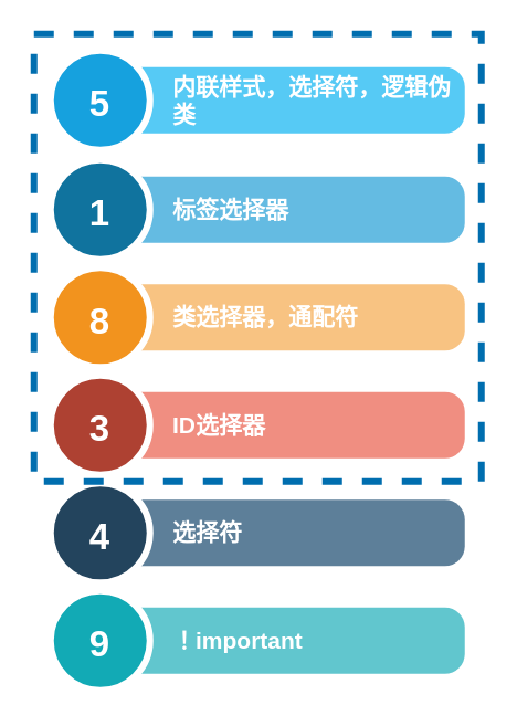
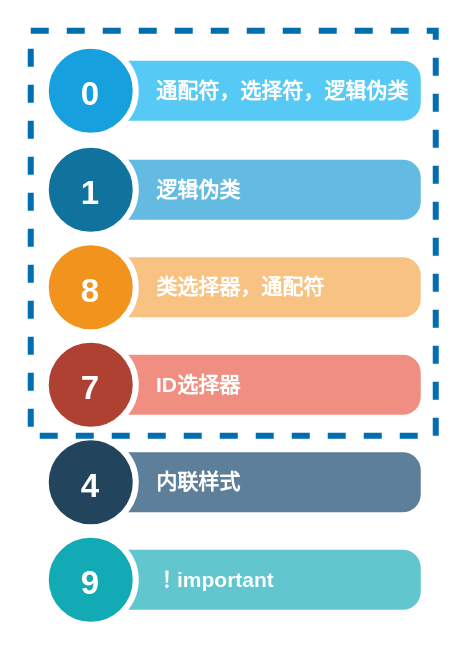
- <mxCell id="13" value="内联样式，选择符，逻辑伪类" style="shape=rect;rounded=1;whiteSpace=wrap;html=1;shadow=0;strokeColor=none;arcSize=30;fontSize=14;spacingLeft=42;fontStyle=1;fontColor=#FFFFFF;align=left;sketch=0;fillColor=#56CAF5;" vertex="1" parent="6"><mxGeometry x="30" y="10" width="220" height="40" as="geometry" /></mxCell>
+ <mxCell id="13" value="通配符，选择符，逻辑伪类" style="shape=rect;rounded=1;whiteSpace=wrap;html=1;shadow=0;strokeColor=none;arcSize=30;fontSize=14;spacingLeft=42;fontStyle=1;fontColor=#FFFFFF;align=left;sketch=0;fillColor=#56CAF5;" vertex="1" parent="6"><mxGeometry x="30" y="10" width="220" height="40" as="geometry" /></mxCell>
- <mxCell id="14" value="5" style="shape=ellipse;perimeter=ellipsePerimeter;fontSize=22;fontStyle=1;shadow=0;strokeColor=#ffffff;strokeWidth=4;fontColor=#ffffff;align=center;rounded=0;sketch=0;fillColor=#16A1DE;" vertex="1" parent="6"><mxGeometry width="60" height="60" as="geometry" /></mxCell>
+ <mxCell id="14" value="0" style="shape=ellipse;perimeter=ellipsePerimeter;fontSize=22;fontStyle=1;shadow=0;strokeColor=#ffffff;strokeWidth=4;fontColor=#ffffff;align=center;rounded=0;sketch=0;fillColor=#16A1DE;" vertex="1" parent="6"><mxGeometry width="60" height="60" as="geometry" /></mxCell>
- <mxCell id="7" value="标签选择器" style="shape=rect;rounded=1;whiteSpace=wrap;html=1;shadow=0;strokeColor=none;fillColor=#64BBE2;arcSize=30;fontSize=14;spacingLeft=42;fontStyle=1;fontColor=#FFFFFF;align=left;sketch=0;" vertex="1" parent="6"><mxGeometry x="30" y="76" width="220" height="40" as="geometry" /></mxCell>
+ <mxCell id="7" value="逻辑伪类" style="shape=rect;rounded=1;whiteSpace=wrap;html=1;shadow=0;strokeColor=none;fillColor=#64BBE2;arcSize=30;fontSize=14;spacingLeft=42;fontStyle=1;fontColor=#FFFFFF;align=left;sketch=0;" vertex="1" parent="6"><mxGeometry x="30" y="76" width="220" height="40" as="geometry" /></mxCell>
- <mxCell id="12" value="3" style="shape=ellipse;perimeter=ellipsePerimeter;fontSize=22;fontStyle=1;shadow=0;strokeColor=#ffffff;fillColor=#AE4132;strokeWidth=4;fontColor=#ffffff;align=center;rounded=0;sketch=0;" vertex="1" parent="6"><mxGeometry y="196" width="60" height="60" as="geometry" /></mxCell>
+ <mxCell id="12" value="7" style="shape=ellipse;perimeter=ellipsePerimeter;fontSize=22;fontStyle=1;shadow=0;strokeColor=#ffffff;fillColor=#AE4132;strokeWidth=4;fontColor=#ffffff;align=center;rounded=0;sketch=0;" vertex="1" parent="6"><mxGeometry y="196" width="60" height="60" as="geometry" /></mxCell>
- <mxCell id="2" value="选择符" style="shape=rect;rounded=1;whiteSpace=wrap;html=1;shadow=0;strokeColor=none;fillColor=#5D7F99;arcSize=30;fontSize=14;spacingLeft=42;fontStyle=1;fontColor=#FFFFFF;align=left;sketch=0;" vertex="1" parent="1"><mxGeometry x="60" y="301" width="220" height="40" as="geometry" /></mxCell>
+ <mxCell id="2" value="内联样式" style="shape=rect;rounded=1;whiteSpace=wrap;html=1;shadow=0;strokeColor=none;fillColor=#5D7F99;arcSize=30;fontSize=14;spacingLeft=42;fontStyle=1;fontColor=#FFFFFF;align=left;sketch=0;" vertex="1" parent="1"><mxGeometry x="60" y="301" width="220" height="40" as="geometry" /></mxCell>
